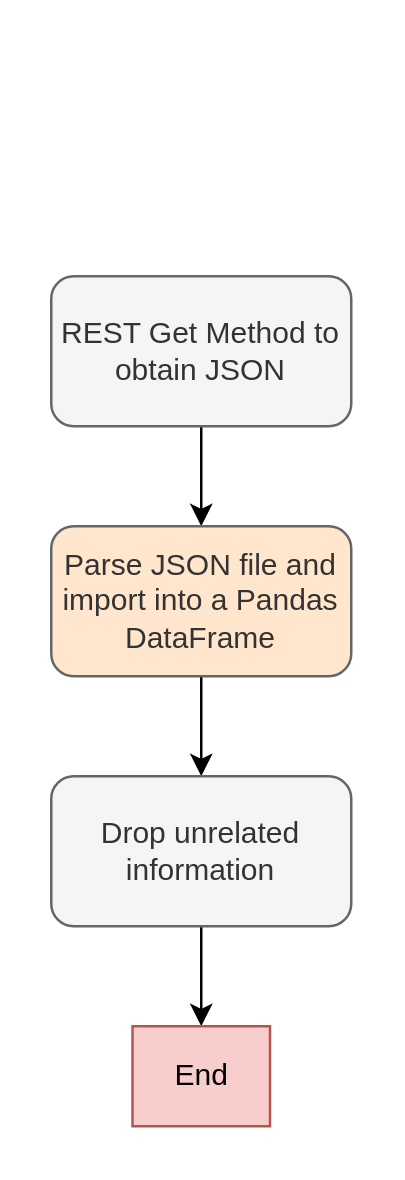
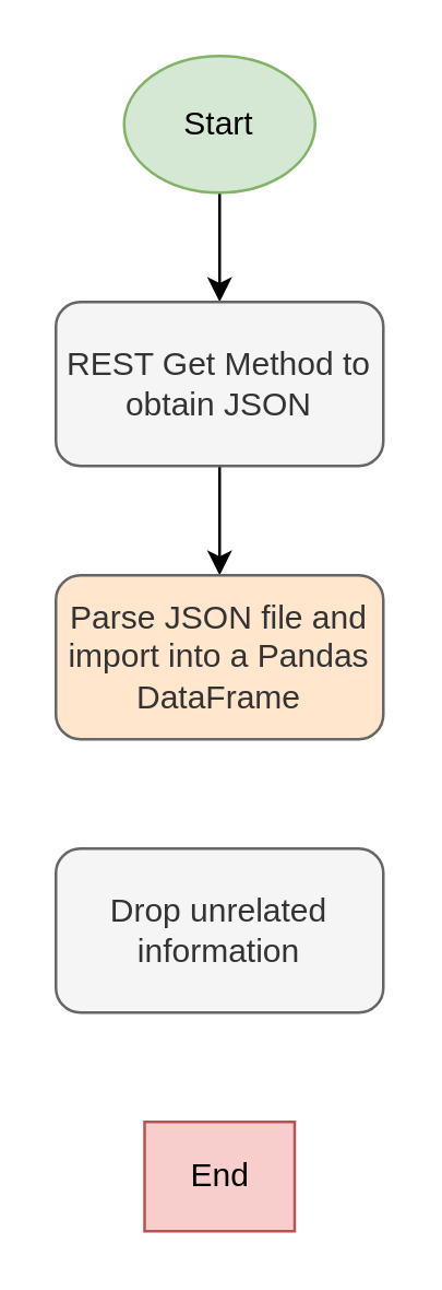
+ <mxCell id="3" value="Start" style="ellipse;whiteSpace=wrap;html=1;fillColor=#d5e8d4;strokeColor=#82b366;" vertex="1" parent="1"><mxGeometry x="45" y="20" width="70" height="50" as="geometry" /></mxCell>
+ <mxCell id="2" style="edgeStyle=orthogonalEdgeStyle;rounded=0;orthogonalLoop=1;jettySize=auto;html=1;exitX=0.5;exitY=1;exitDx=0;exitDy=0;entryX=0.5;entryY=0;entryDx=0;entryDy=0;" edge="1" parent="1" source="3" target="5"><mxGeometry relative="1" as="geometry" /></mxCell>
- <mxCell id="6" value="" style="edgeStyle=orthogonalEdgeStyle;rounded=0;orthogonalLoop=1;jettySize=auto;html=1;" edge="1" parent="1" source="7" target="9"><mxGeometry relative="1" as="geometry" /></mxCell>
- <mxCell id="8" value="" style="edgeStyle=orthogonalEdgeStyle;rounded=0;orthogonalLoop=1;jettySize=auto;html=1;" edge="1" parent="1" source="9" target="10"><mxGeometry relative="1" as="geometry" /></mxCell>
